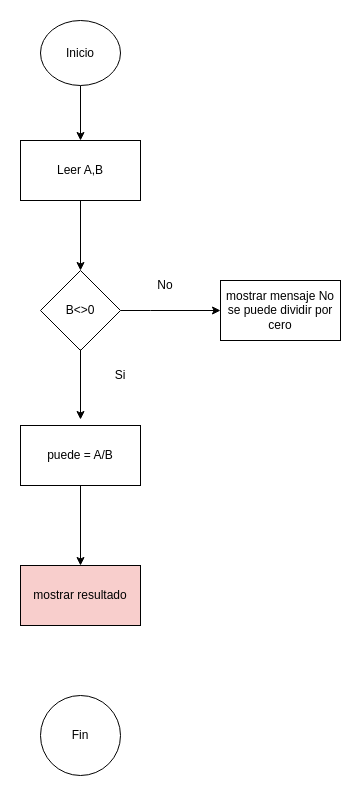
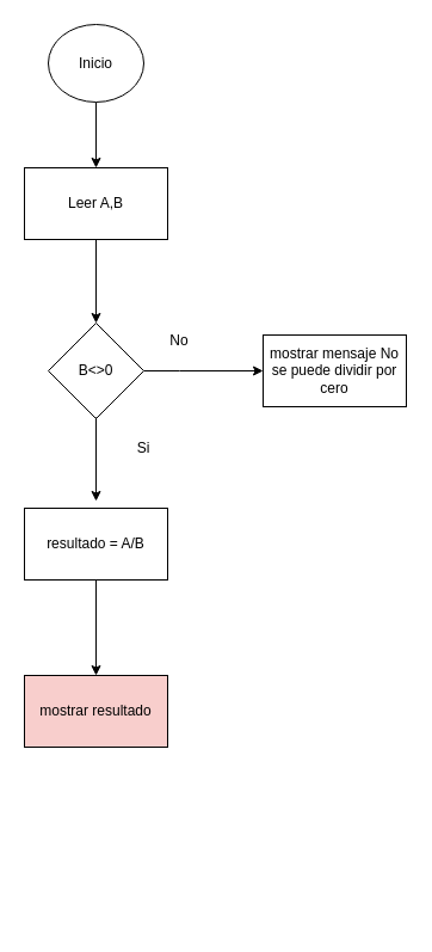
- <mxCell id="10" value="No" style="text;html=1;align=center;verticalAlign=middle;whiteSpace=wrap;rounded=0;" vertex="1" parent="1"><mxGeometry x="135" y="270" width="60" height="30" as="geometry" /></mxCell>
+ <mxCell id="10" value="No" style="text;html=1;align=center;verticalAlign=middle;whiteSpace=wrap;rounded=0;" vertex="1" parent="1"><mxGeometry x="120" y="270" width="60" height="30" as="geometry" /></mxCell>
- <mxCell id="9" value="puede = A/B" style="whiteSpace=wrap;html=1;" vertex="1" parent="1"><mxGeometry x="20" y="425" width="120" height="60" as="geometry" /></mxCell>
+ <mxCell id="9" value="resultado = A/B" style="whiteSpace=wrap;html=1;" vertex="1" parent="1"><mxGeometry x="20" y="425" width="120" height="60" as="geometry" /></mxCell>
- <mxCell id="15" value="Fin" style="ellipse;whiteSpace=wrap;html=1;" vertex="1" parent="1"><mxGeometry x="40" y="695" width="80" height="80" as="geometry" /></mxCell>
